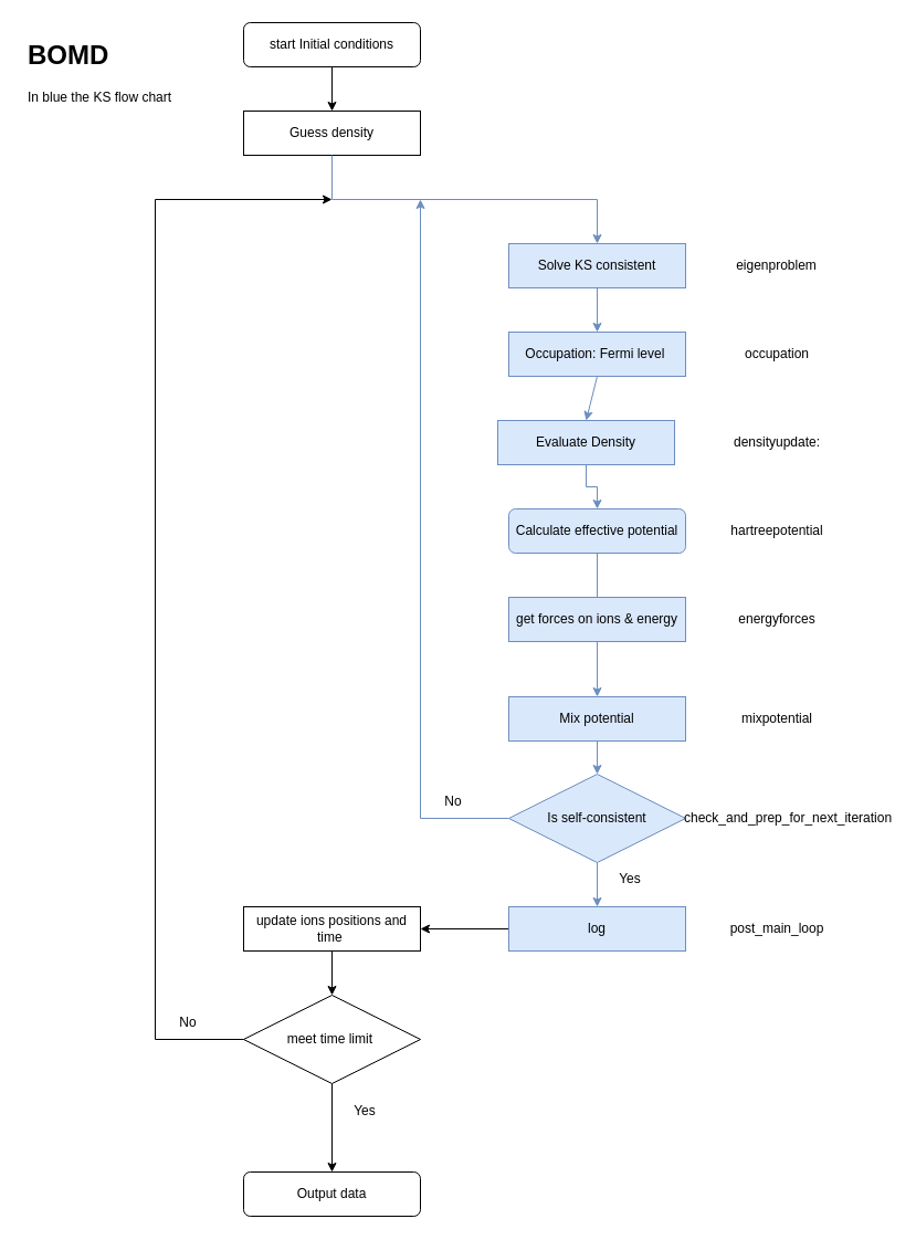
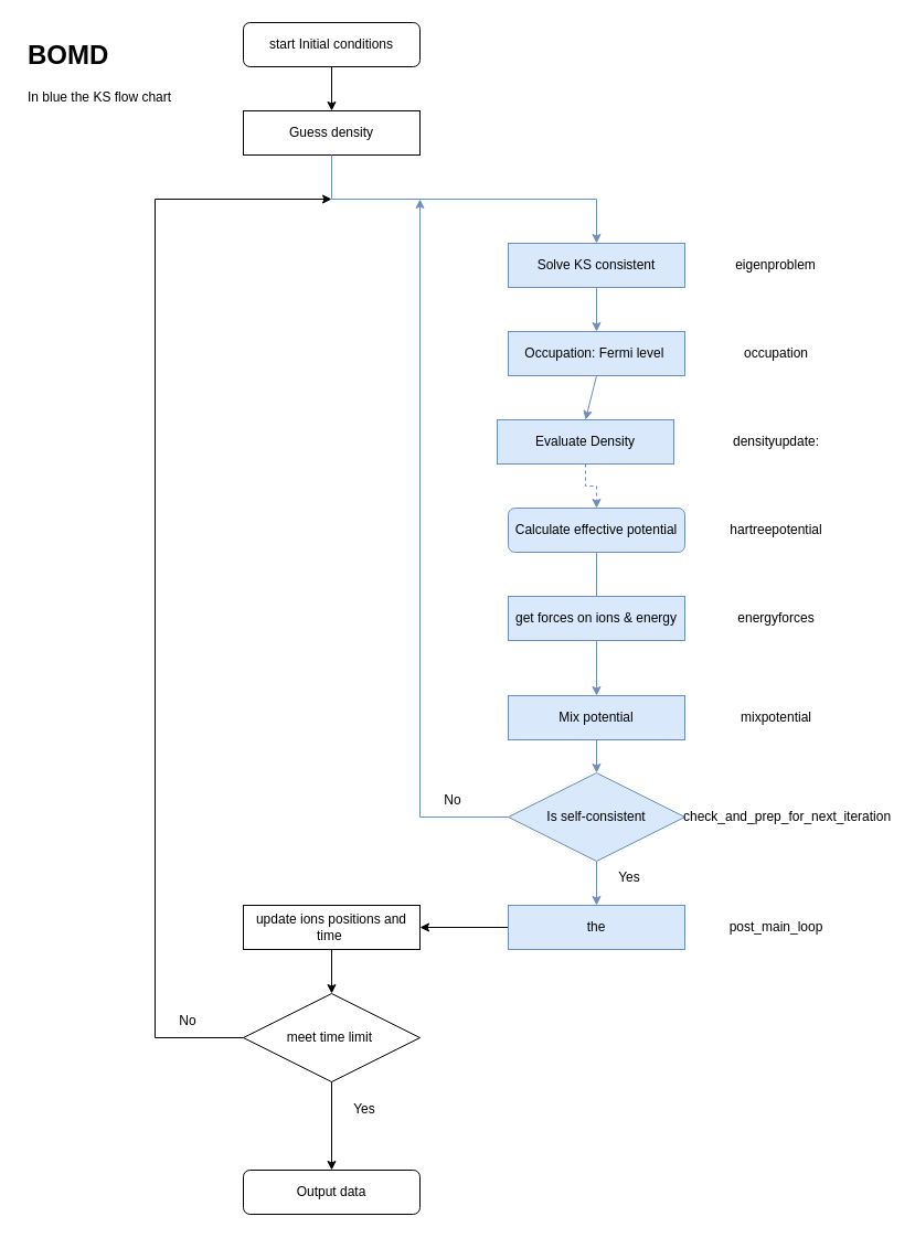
- <mxCell id="34" value="" style="edgeStyle=orthogonalEdgeStyle;rounded=0;orthogonalLoop=1;jettySize=auto;html=1;fillColor=#dae8fc;strokeColor=#6c8ebf;" parent="1" source="35" target="32" edge="1"><mxGeometry relative="1" as="geometry" /></mxCell>
+ <mxCell id="34" value="" style="edgeStyle=orthogonalEdgeStyle;rounded=0;orthogonalLoop=1;jettySize=auto;html=1;fillColor=#dae8fc;strokeColor=#6c8ebf;dashed=1;" parent="1" source="35" target="32" edge="1"><mxGeometry relative="1" as="geometry" /></mxCell>
- <mxCell id="41" value="log" style="whiteSpace=wrap;html=1;fillColor=#dae8fc;strokeColor=#6c8ebf;" parent="1" vertex="1"><mxGeometry x="460" y="820" width="160" height="40" as="geometry" /></mxCell>
+ <mxCell id="41" value="the" style="whiteSpace=wrap;html=1;fillColor=#dae8fc;strokeColor=#6c8ebf;" parent="1" vertex="1"><mxGeometry x="460" y="820" width="160" height="40" as="geometry" /></mxCell>
